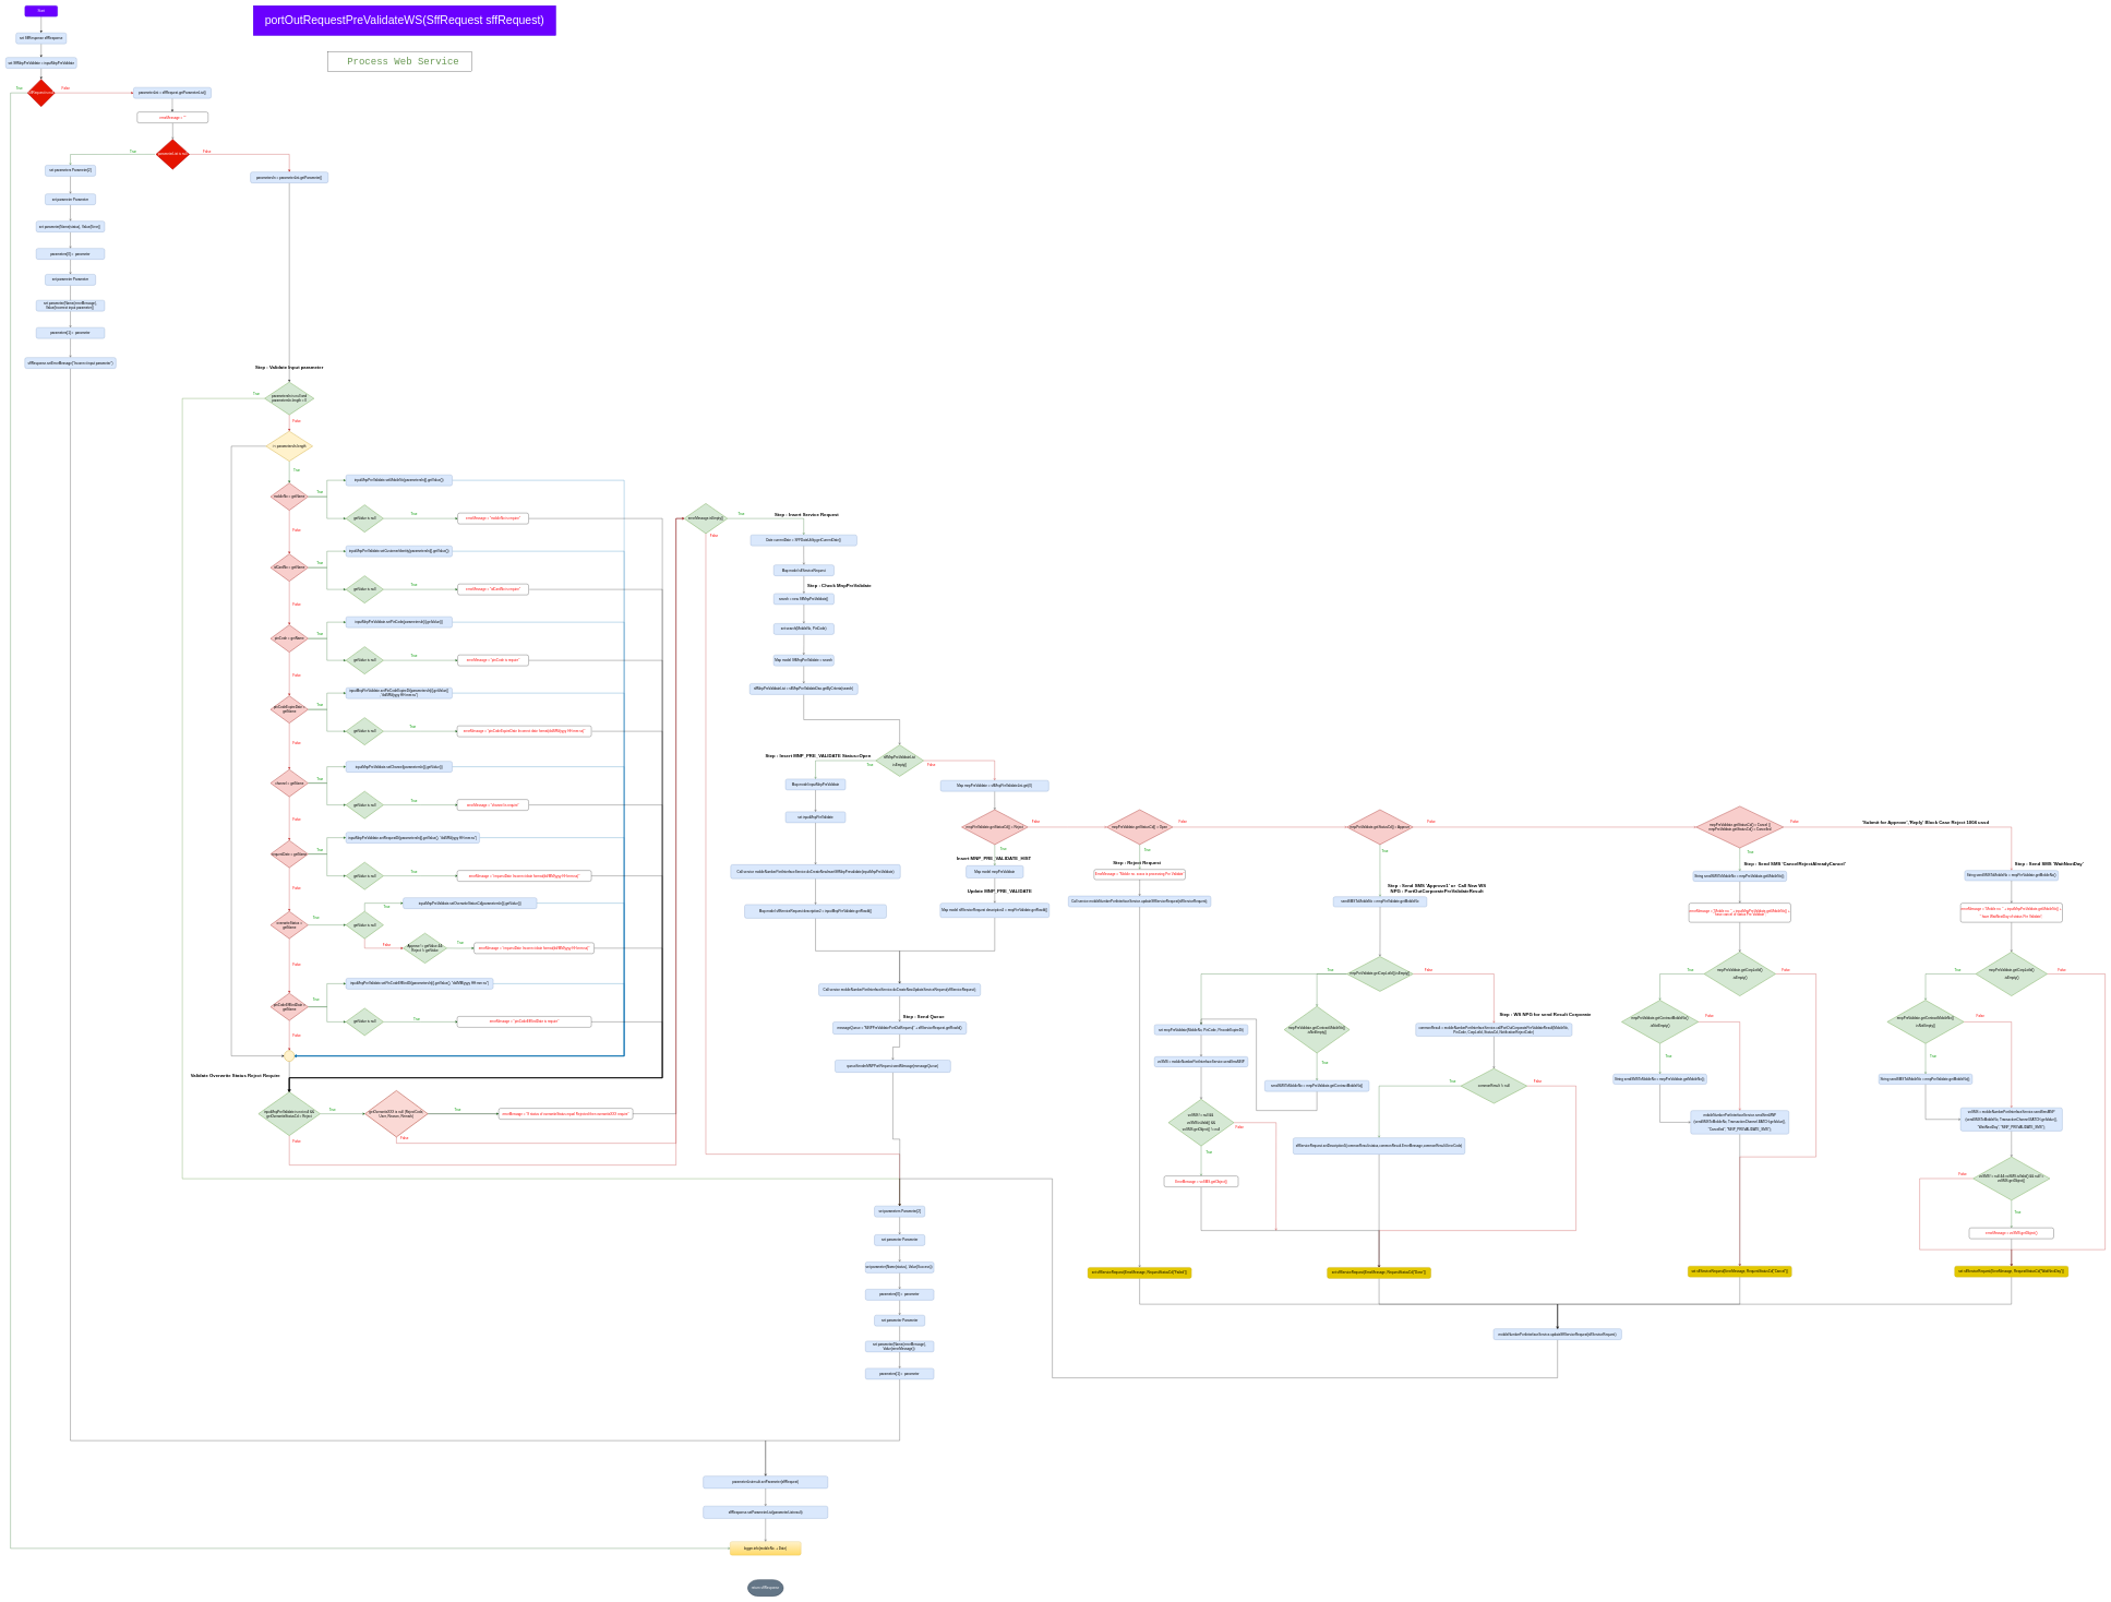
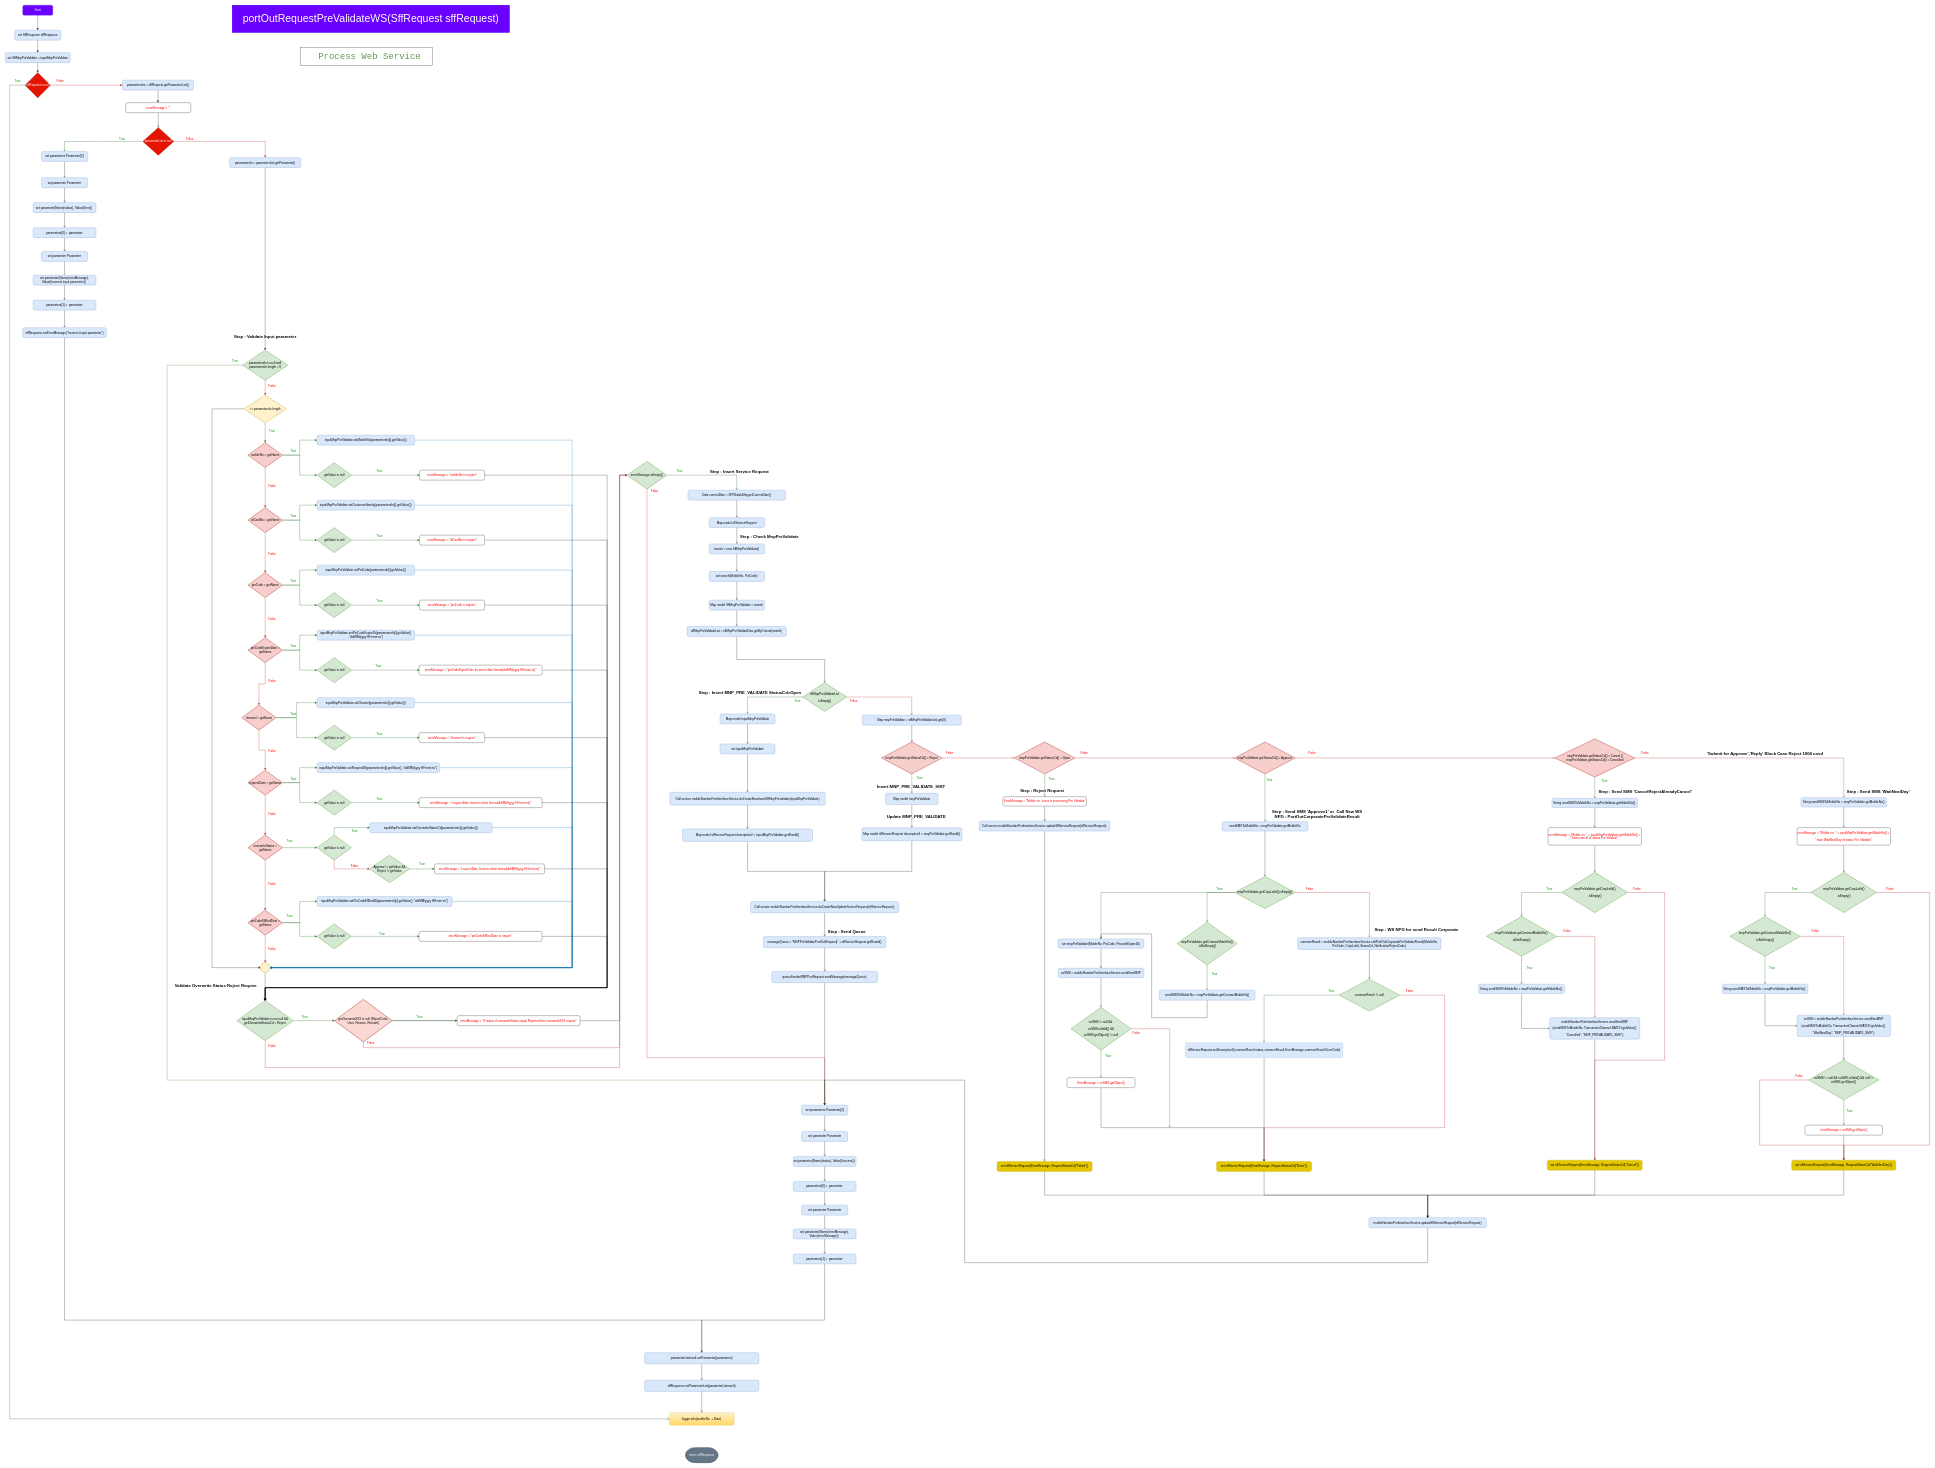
- <mxCell id="340" value="Step : Insert MNP_PRE_VALIDATE Status=Open" style="text;html=1;strokeColor=none;fillColor=none;align=center;verticalAlign=middle;whiteSpace=wrap;rounded=0;fontColor=#000000;fontSize=17;fontStyle=1" vertex="1" parent="1"><mxGeometry x="2777.82" y="2755" width="443.38" height="30" as="geometry" /></mxCell>
+ <mxCell id="340" value="Step : Insert MNP_PRE_VALIDATE StatusCd=Open" style="text;html=1;strokeColor=none;fillColor=none;align=center;verticalAlign=middle;whiteSpace=wrap;rounded=0;fontColor=#000000;fontSize=17;fontStyle=1" vertex="1" parent="1"><mxGeometry x="2777.82" y="2755" width="443.38" height="30" as="geometry" /></mxCell>
- <mxCell id="80" value="channel = getName" style="strokeWidth=2;html=1;shape=mxgraph.flowchart.decision;whiteSpace=wrap;flipV=1;fillColor=#f8cecc;strokeColor=#b85450;" vertex="1" parent="1"><mxGeometry x="991.5" y="2820" width="137.5" height="100" as="geometry" /></mxCell>
+ <mxCell id="80" value="channel = getName" style="strokeWidth=2;html=1;shape=mxgraph.flowchart.decision;whiteSpace=wrap;flipV=1;fillColor=#f8cecc;strokeColor=#b85450;" vertex="1" parent="1"><mxGeometry x="966.5" y="2820" width="137.5" height="100" as="geometry" /></mxCell>
- <mxCell id="343" value="queueSenderMNPPortRequest.sendMessage(messageQueue)" style="rounded=1;whiteSpace=wrap;html=1;absoluteArcSize=1;arcSize=14;strokeWidth=1;fillColor=#dae8fc;strokeColor=#6c8ebf;" vertex="1" parent="1"><mxGeometry x="3061.27" y="3885" width="423.65" height="45" as="geometry" /></mxCell>
+ <mxCell id="343" value="queueSenderMNPPortRequest.sendMessage(messageQueue)" style="rounded=1;whiteSpace=wrap;html=1;absoluteArcSize=1;arcSize=14;strokeWidth=1;fillColor=#dae8fc;strokeColor=#6c8ebf;" vertex="1" parent="1"><mxGeometry x="3086.27" y="3885" width="423.65" height="45" as="geometry" /></mxCell>
- <mxCell id="244" value="sffServiceRequest.setDescription3(commonResult.status,commonResult.ErrorMessage,commonResult.ErrorCode)" style="rounded=1;whiteSpace=wrap;html=1;absoluteArcSize=1;arcSize=14;strokeWidth=1;fillColor=#dae8fc;strokeColor=#6c8ebf;" vertex="1" parent="1"><mxGeometry x="4740.86" y="4170" width="630" height="60" as="geometry" /></mxCell>
+ <mxCell id="244" value="sffServiceRequest.setDescription3(commonResult.status,commonResult.ErrorMessage,commonResult.ErrorCode)" style="rounded=1;whiteSpace=wrap;html=1;absoluteArcSize=1;arcSize=14;strokeWidth=1;fillColor=#dae8fc;strokeColor=#6c8ebf;dashed=1;" vertex="1" parent="1"><mxGeometry x="4740.86" y="4170" width="630" height="60" as="geometry" /></mxCell>
- <mxCell id="190" value="parameterListresult.setParameter(sffRequest)" style="rounded=1;whiteSpace=wrap;html=1;absoluteArcSize=1;arcSize=14;strokeWidth=1;fillColor=#dae8fc;strokeColor=#6c8ebf;" vertex="1" parent="1"><mxGeometry x="2578" y="5410" width="456.88" height="45" as="geometry" /></mxCell>
+ <mxCell id="190" value="parameterListresult.setParameter(parameters)" style="rounded=1;whiteSpace=wrap;html=1;absoluteArcSize=1;arcSize=14;strokeWidth=1;fillColor=#dae8fc;strokeColor=#6c8ebf;" vertex="1" parent="1"><mxGeometry x="2578" y="5410" width="456.88" height="45" as="geometry" /></mxCell>
